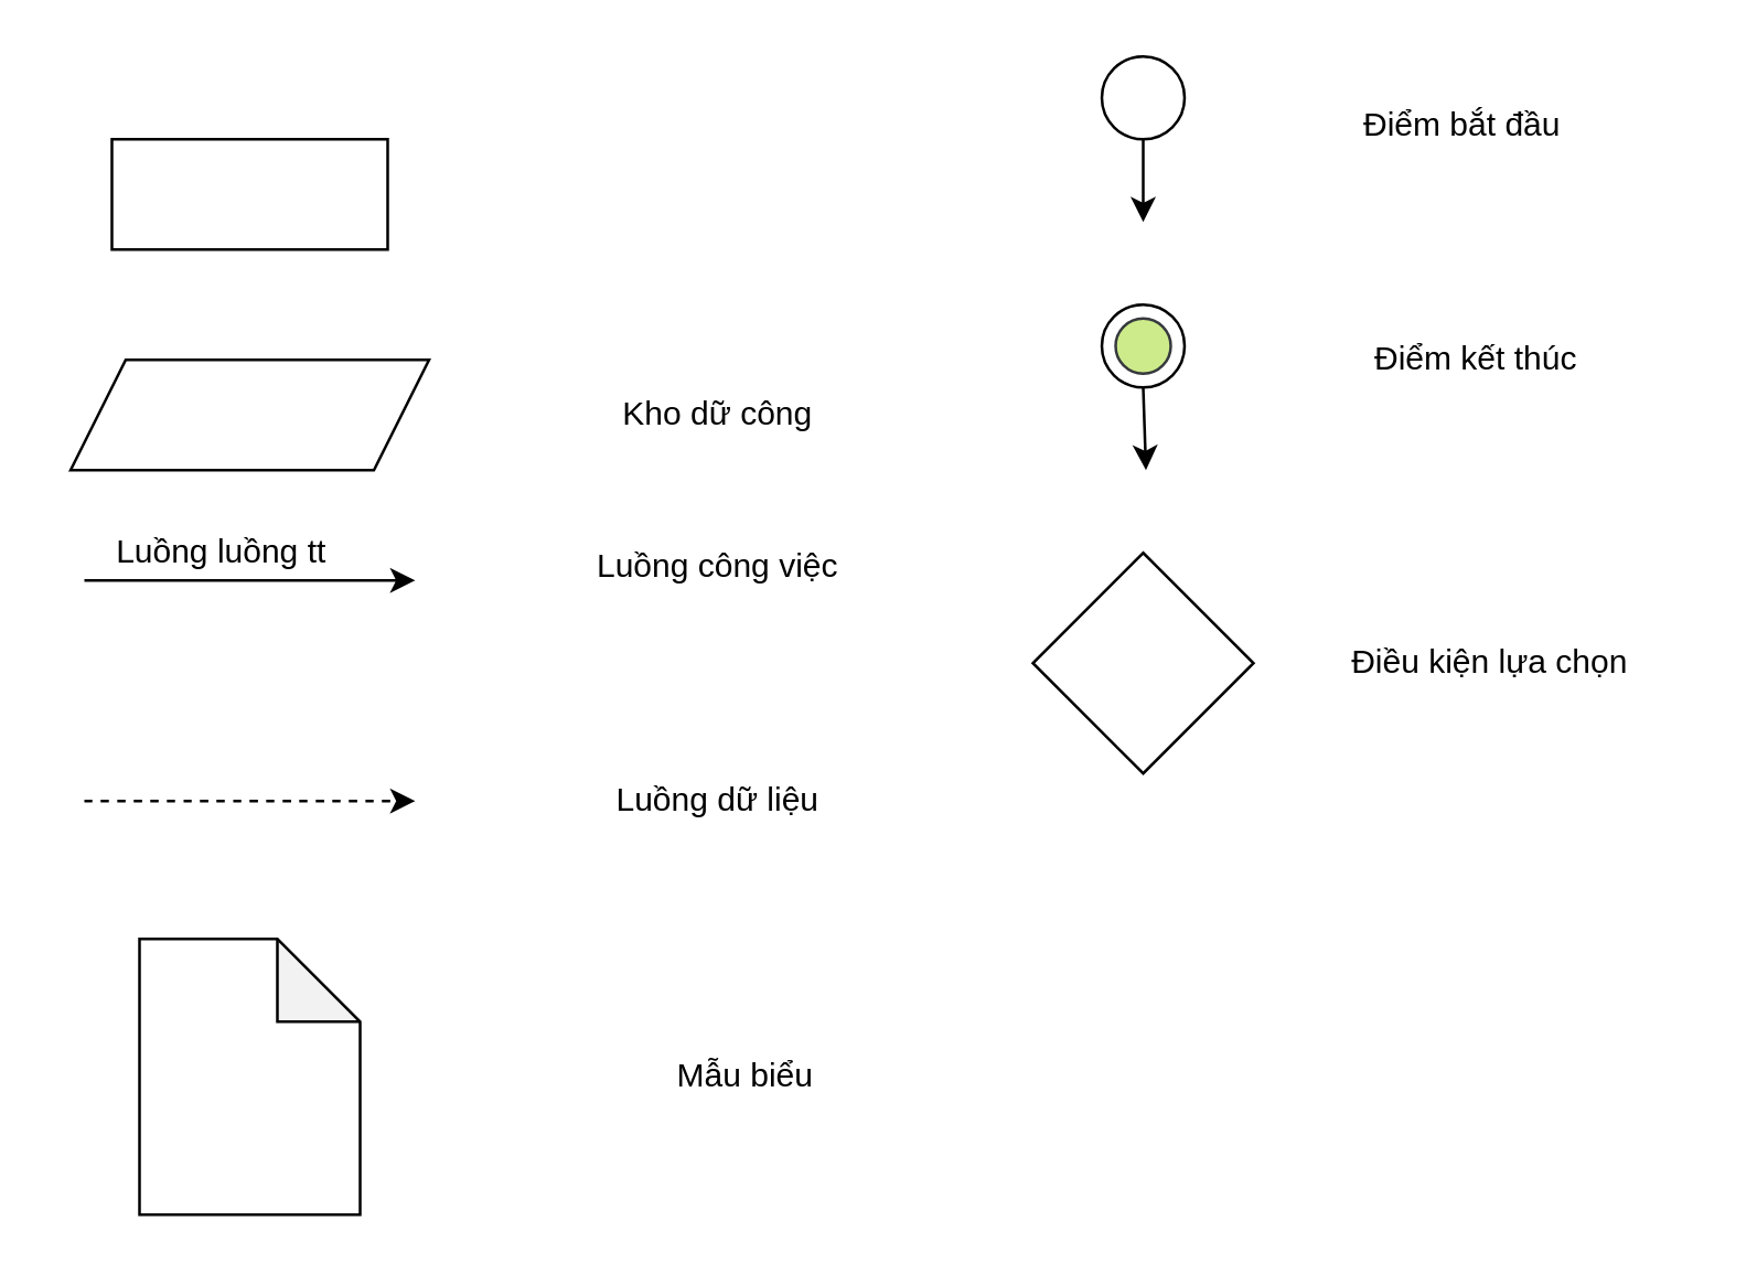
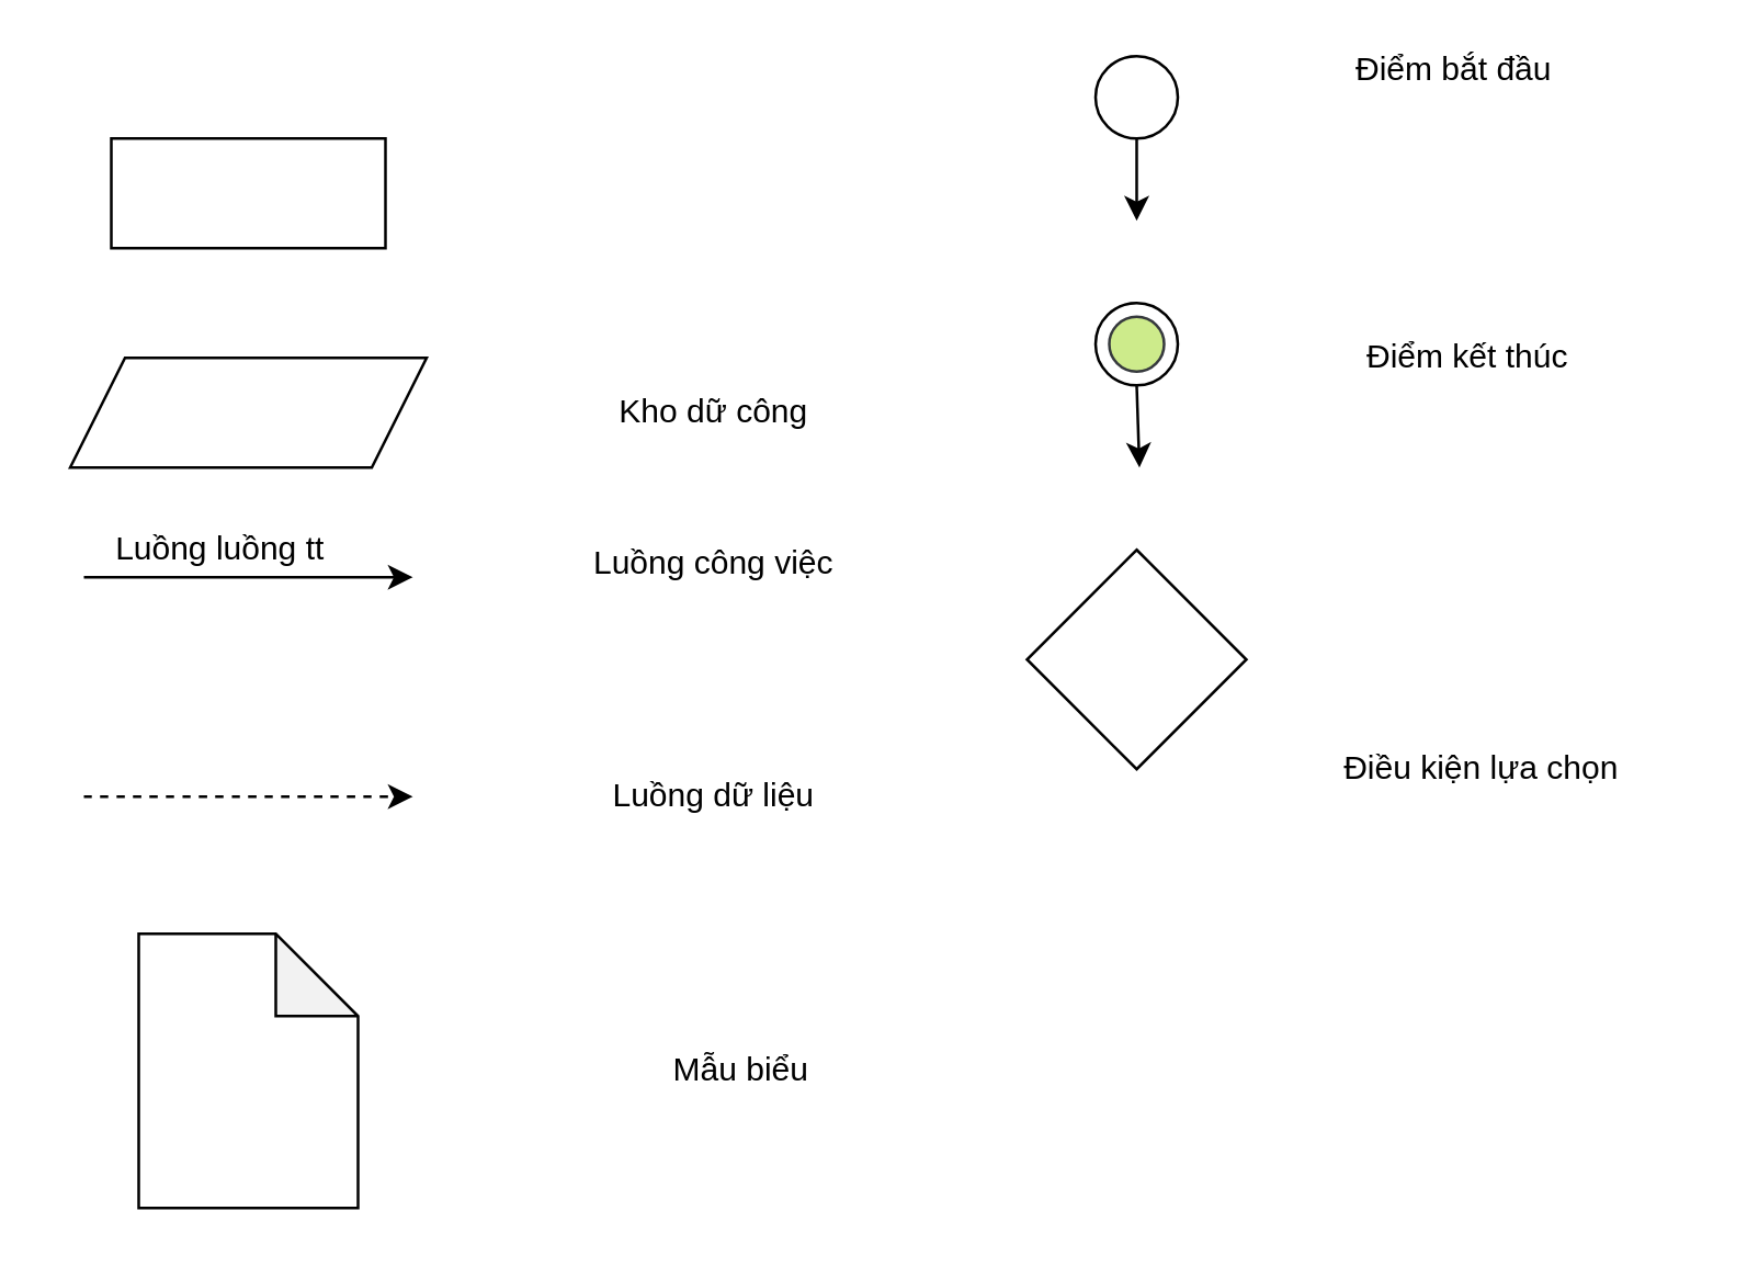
- <mxCell id="10" value="Điểm bắt đầu" style="text;html=1;strokeColor=none;fillColor=none;align=center;verticalAlign=middle;whiteSpace=wrap;rounded=0;" vertex="1" parent="1"><mxGeometry x="455" y="30" width="150" height="30" as="geometry" /></mxCell>
+ <mxCell id="10" value="Điểm bắt đầu" style="text;html=1;strokeColor=none;fillColor=none;align=center;verticalAlign=middle;whiteSpace=wrap;rounded=0;" vertex="1" parent="1"><mxGeometry x="455" y="10" width="150" height="30" as="geometry" /></mxCell>
- <mxCell id="16" value="Điều kiện lựa chọn" style="text;html=1;strokeColor=none;fillColor=none;align=center;verticalAlign=middle;whiteSpace=wrap;rounded=0;" vertex="1" parent="1"><mxGeometry x="465" y="225" width="150" height="30" as="geometry" /></mxCell>
+ <mxCell id="16" value="Điều kiện lựa chọn" style="text;html=1;strokeColor=none;fillColor=none;align=center;verticalAlign=middle;whiteSpace=wrap;rounded=0;" vertex="1" parent="1"><mxGeometry x="465" y="265" width="150" height="30" as="geometry" /></mxCell>
